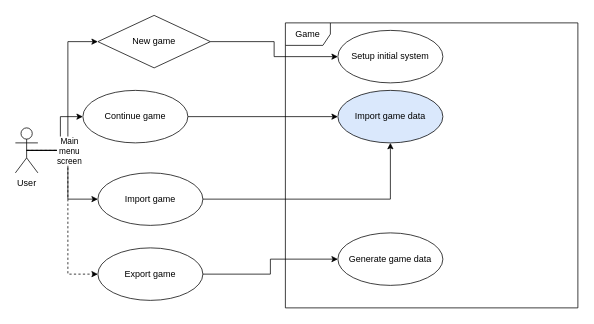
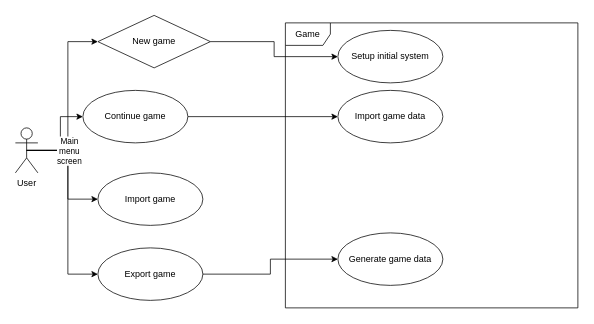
- <mxCell id="18" value="Import game data" style="ellipse;whiteSpace=wrap;html=1;fillColor=#dae8fc;" parent="1" vertex="1"><mxGeometry x="450" y="120" width="140" height="70" as="geometry" /></mxCell>
+ <mxCell id="18" value="Import game data" style="ellipse;whiteSpace=wrap;html=1;" parent="1" vertex="1"><mxGeometry x="450" y="120" width="140" height="70" as="geometry" /></mxCell>
- <mxCell id="13" style="edgeStyle=orthogonalEdgeStyle;rounded=0;orthogonalLoop=1;jettySize=auto;html=1;" parent="1" source="14" target="18" edge="1"><mxGeometry relative="1" as="geometry" /></mxCell>
- <mxCell id="5" style="edgeStyle=orthogonalEdgeStyle;rounded=0;orthogonalLoop=1;jettySize=auto;html=1;exitX=0.5;exitY=0.5;exitDx=0;exitDy=0;exitPerimeter=0;entryX=0;entryY=0.5;entryDx=0;entryDy=0;dashed=1;" parent="1" source="7" target="16" edge="1"><mxGeometry relative="1" as="geometry" /></mxCell>
+ <mxCell id="5" style="edgeStyle=orthogonalEdgeStyle;rounded=0;orthogonalLoop=1;jettySize=auto;html=1;exitX=0.5;exitY=0.5;exitDx=0;exitDy=0;exitPerimeter=0;entryX=0;entryY=0.5;entryDx=0;entryDy=0;" parent="1" source="7" target="16" edge="1"><mxGeometry relative="1" as="geometry" /></mxCell>
